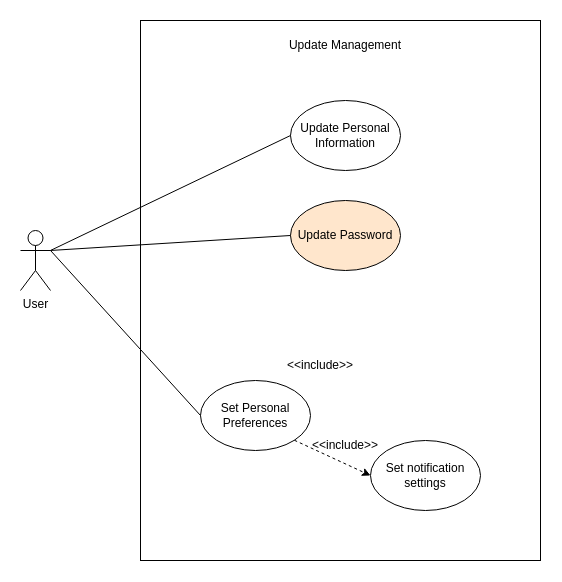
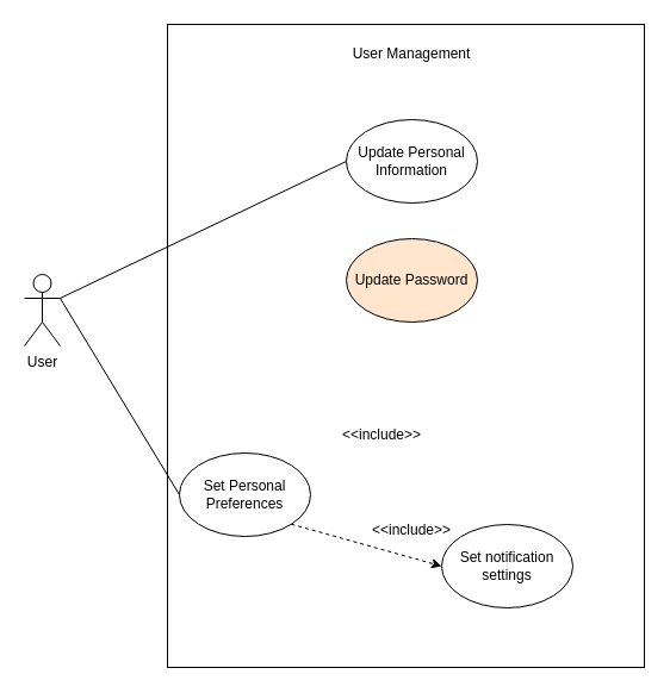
- <mxCell id="10" value="Update Management" style="text;html=1;align=center;verticalAlign=middle;whiteSpace=wrap;rounded=0;" vertex="1" parent="1"><mxGeometry x="260" y="30" width="170" height="30" as="geometry" /></mxCell>
+ <mxCell id="10" value="User Management" style="text;html=1;align=center;verticalAlign=middle;whiteSpace=wrap;rounded=0;" vertex="1" parent="1"><mxGeometry x="260" y="30" width="170" height="30" as="geometry" /></mxCell>
- <mxCell id="8" value="" style="endArrow=none;html=1;rounded=0;entryX=0;entryY=0.5;entryDx=0;entryDy=0;exitX=1;exitY=0.333;exitDx=0;exitDy=0;exitPerimeter=0;" edge="1" parent="1" source="3" target="6"><mxGeometry width="50" height="50" relative="1" as="geometry"><mxPoint x="50" y="180" as="sourcePoint" /><mxPoint x="210" y="145" as="targetPoint" /></mxGeometry></mxCell>
- <mxCell id="5" value="Set Personal Preferences" style="ellipse;whiteSpace=wrap;html=1;" vertex="1" parent="1"><mxGeometry x="200" y="380" width="110" height="70" as="geometry" /></mxCell>
+ <mxCell id="5" value="Set Personal Preferences" style="ellipse;whiteSpace=wrap;html=1;" vertex="1" parent="1"><mxGeometry x="150" y="380" width="110" height="70" as="geometry" /></mxCell>
